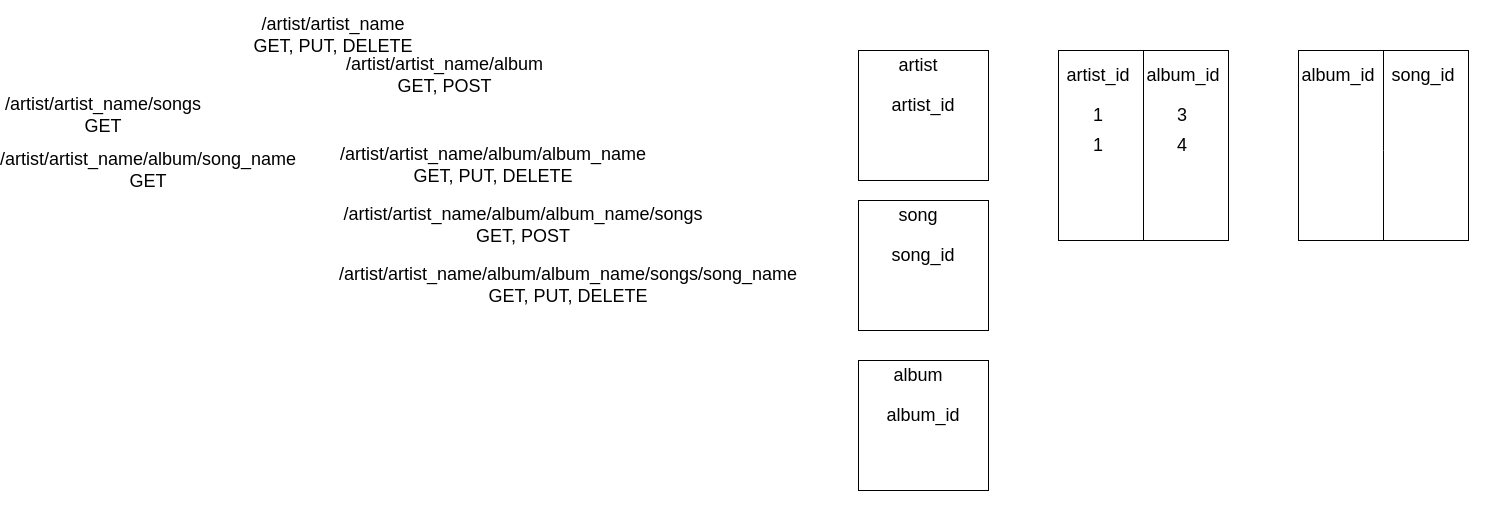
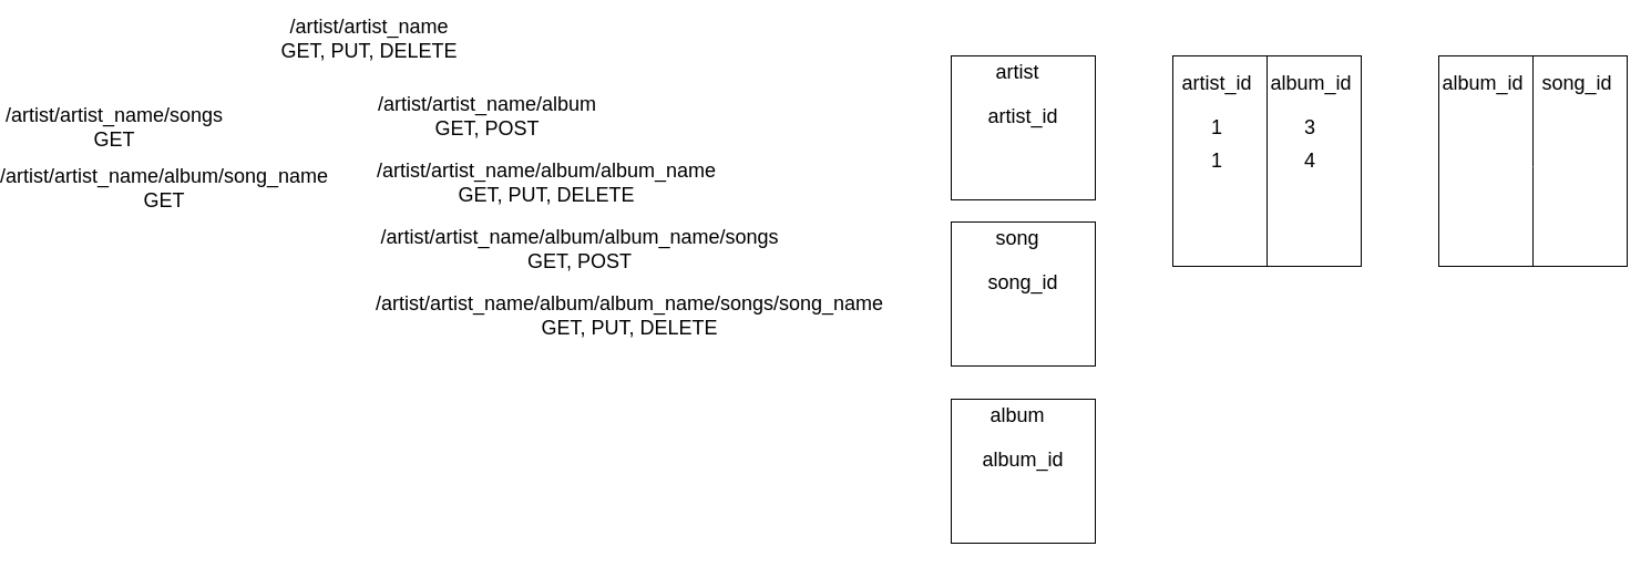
- <mxCell id="14" value="/artist/artist_name/album&lt;br&gt;GET, POST" style="text;html=1;strokeColor=none;fillColor=none;align=center;verticalAlign=middle;whiteSpace=wrap;rounded=0;fontSize=18;" vertex="1" parent="1"><mxGeometry x="295" y="60" width="223" height="30" as="geometry" /></mxCell>
+ <mxCell id="14" value="/artist/artist_name/album&lt;br&gt;GET, POST" style="text;html=1;strokeColor=none;fillColor=none;align=center;verticalAlign=middle;whiteSpace=wrap;rounded=0;fontSize=18;" vertex="1" parent="1"><mxGeometry x="290" y="90" width="223" height="30" as="geometry" /></mxCell>
